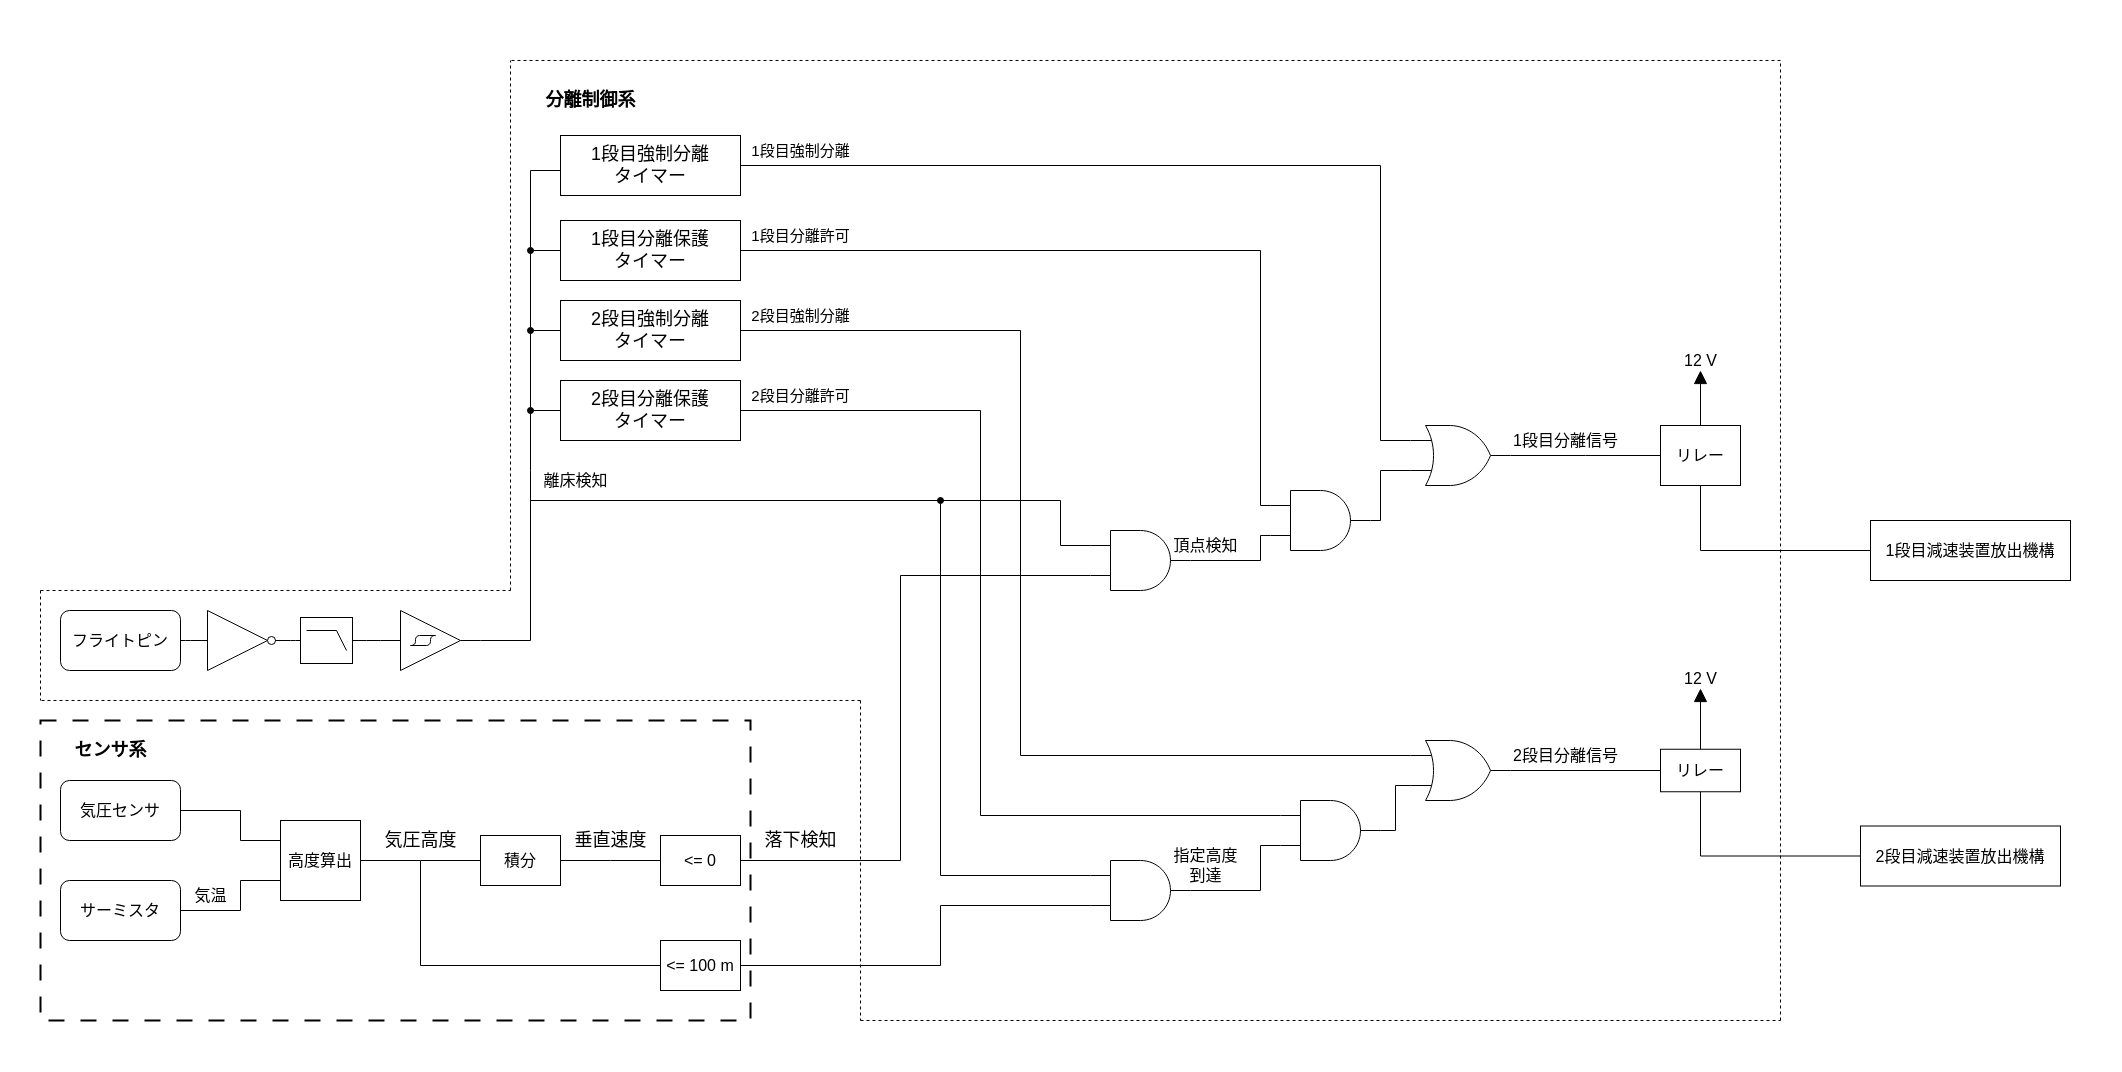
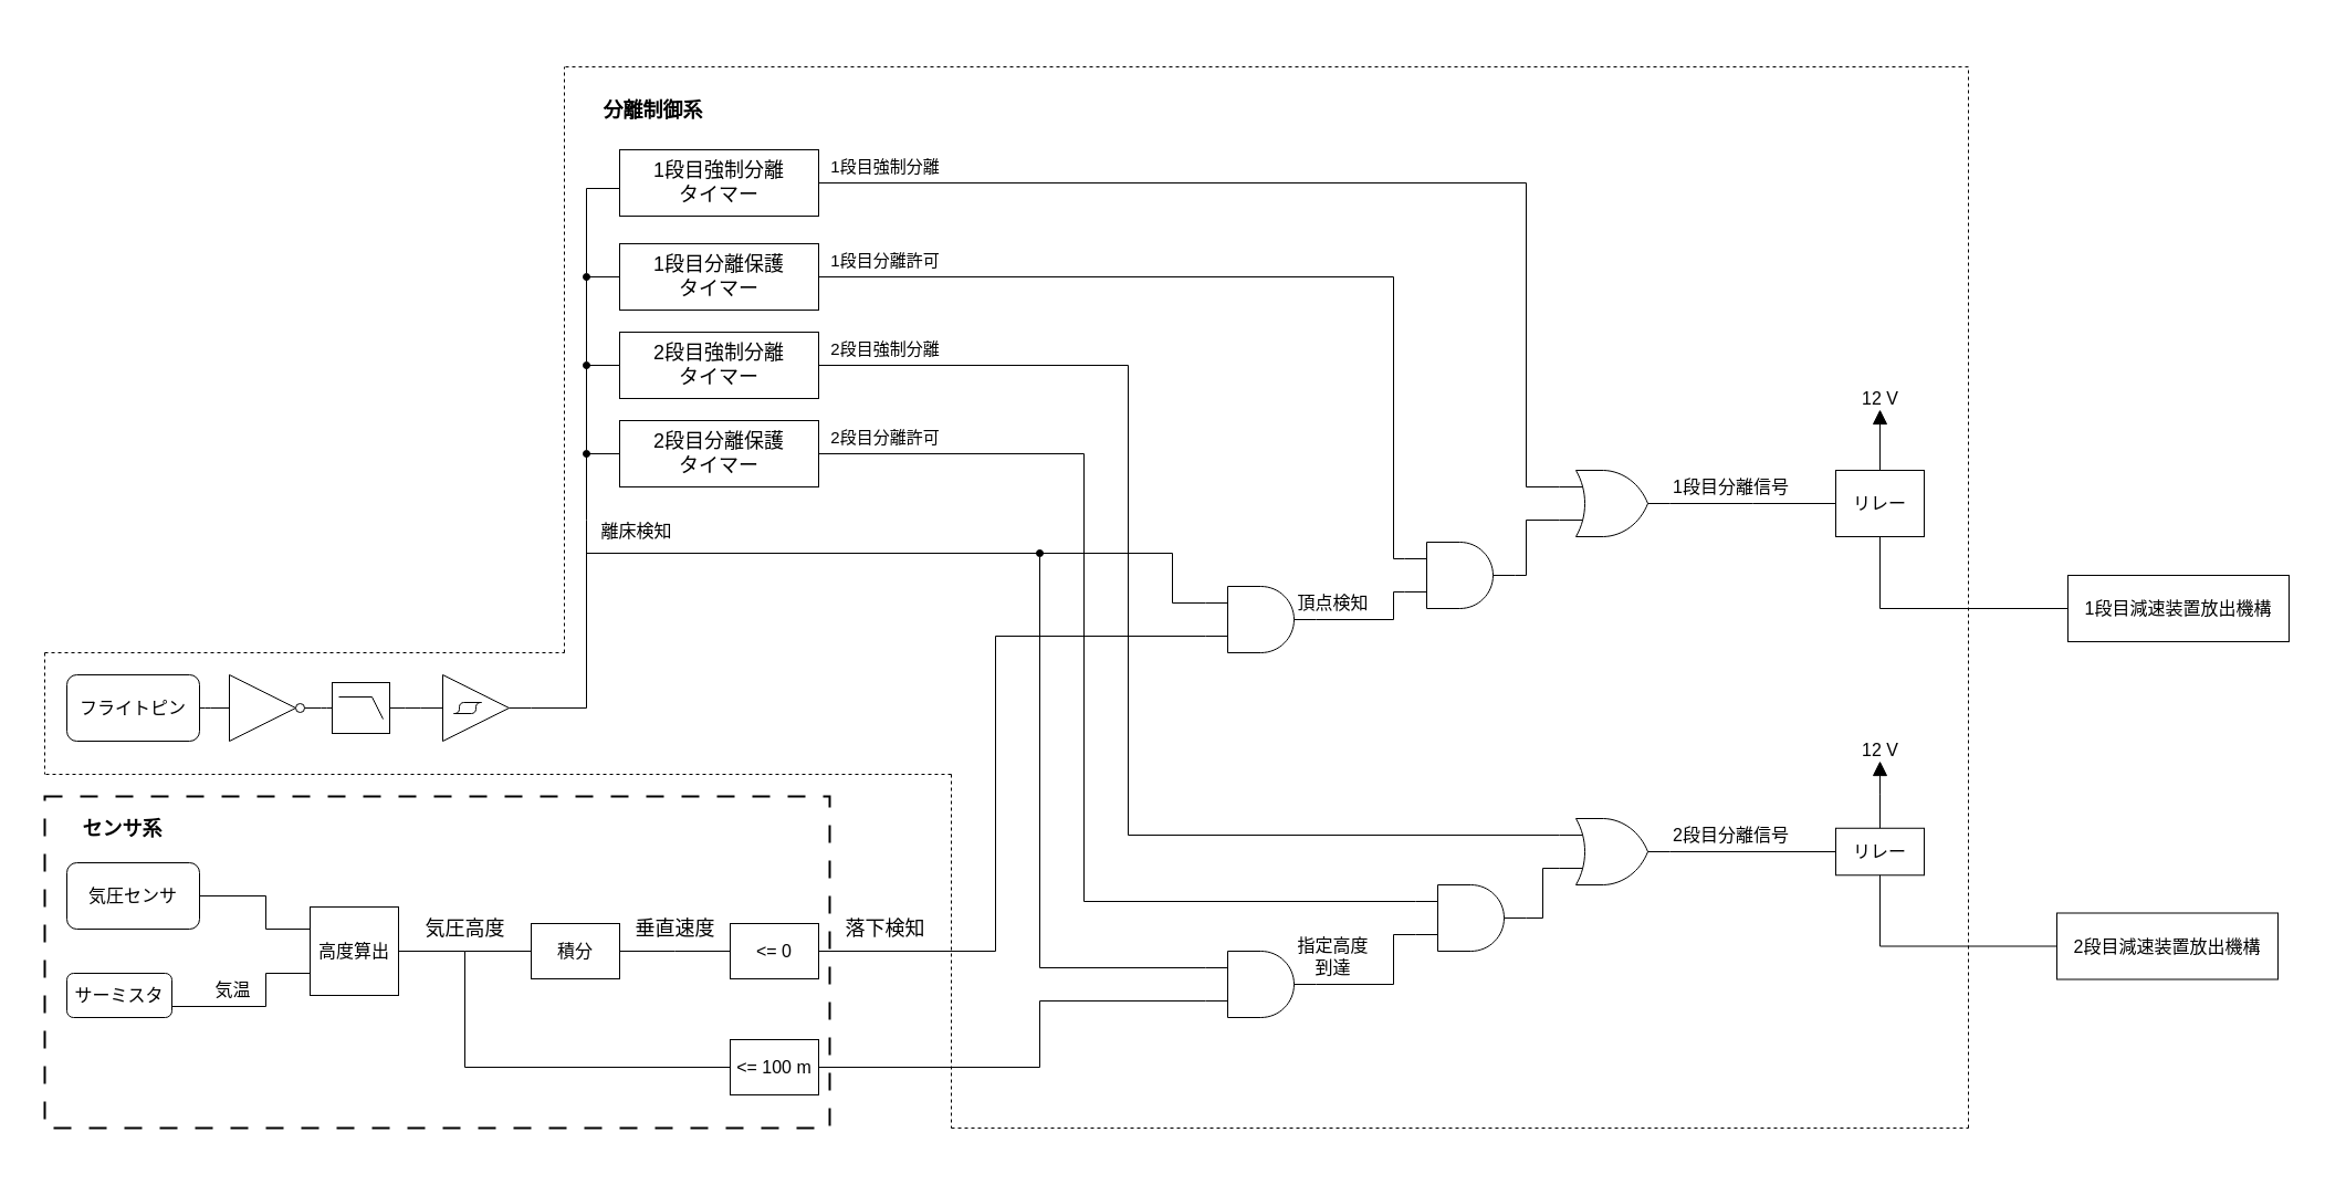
- <mxCell id="26" value="サーミスタ" style="rounded=1;whiteSpace=wrap;html=1;fontSize=16;fillColor=default;" parent="1" vertex="1"><mxGeometry x="60" y="880" width="120" height="60" as="geometry" /></mxCell>
+ <mxCell id="26" value="サーミスタ" style="rounded=1;whiteSpace=wrap;html=1;fontSize=16;fillColor=default;" parent="1" vertex="1"><mxGeometry x="60" y="880" width="95" height="40" as="geometry" /></mxCell>
